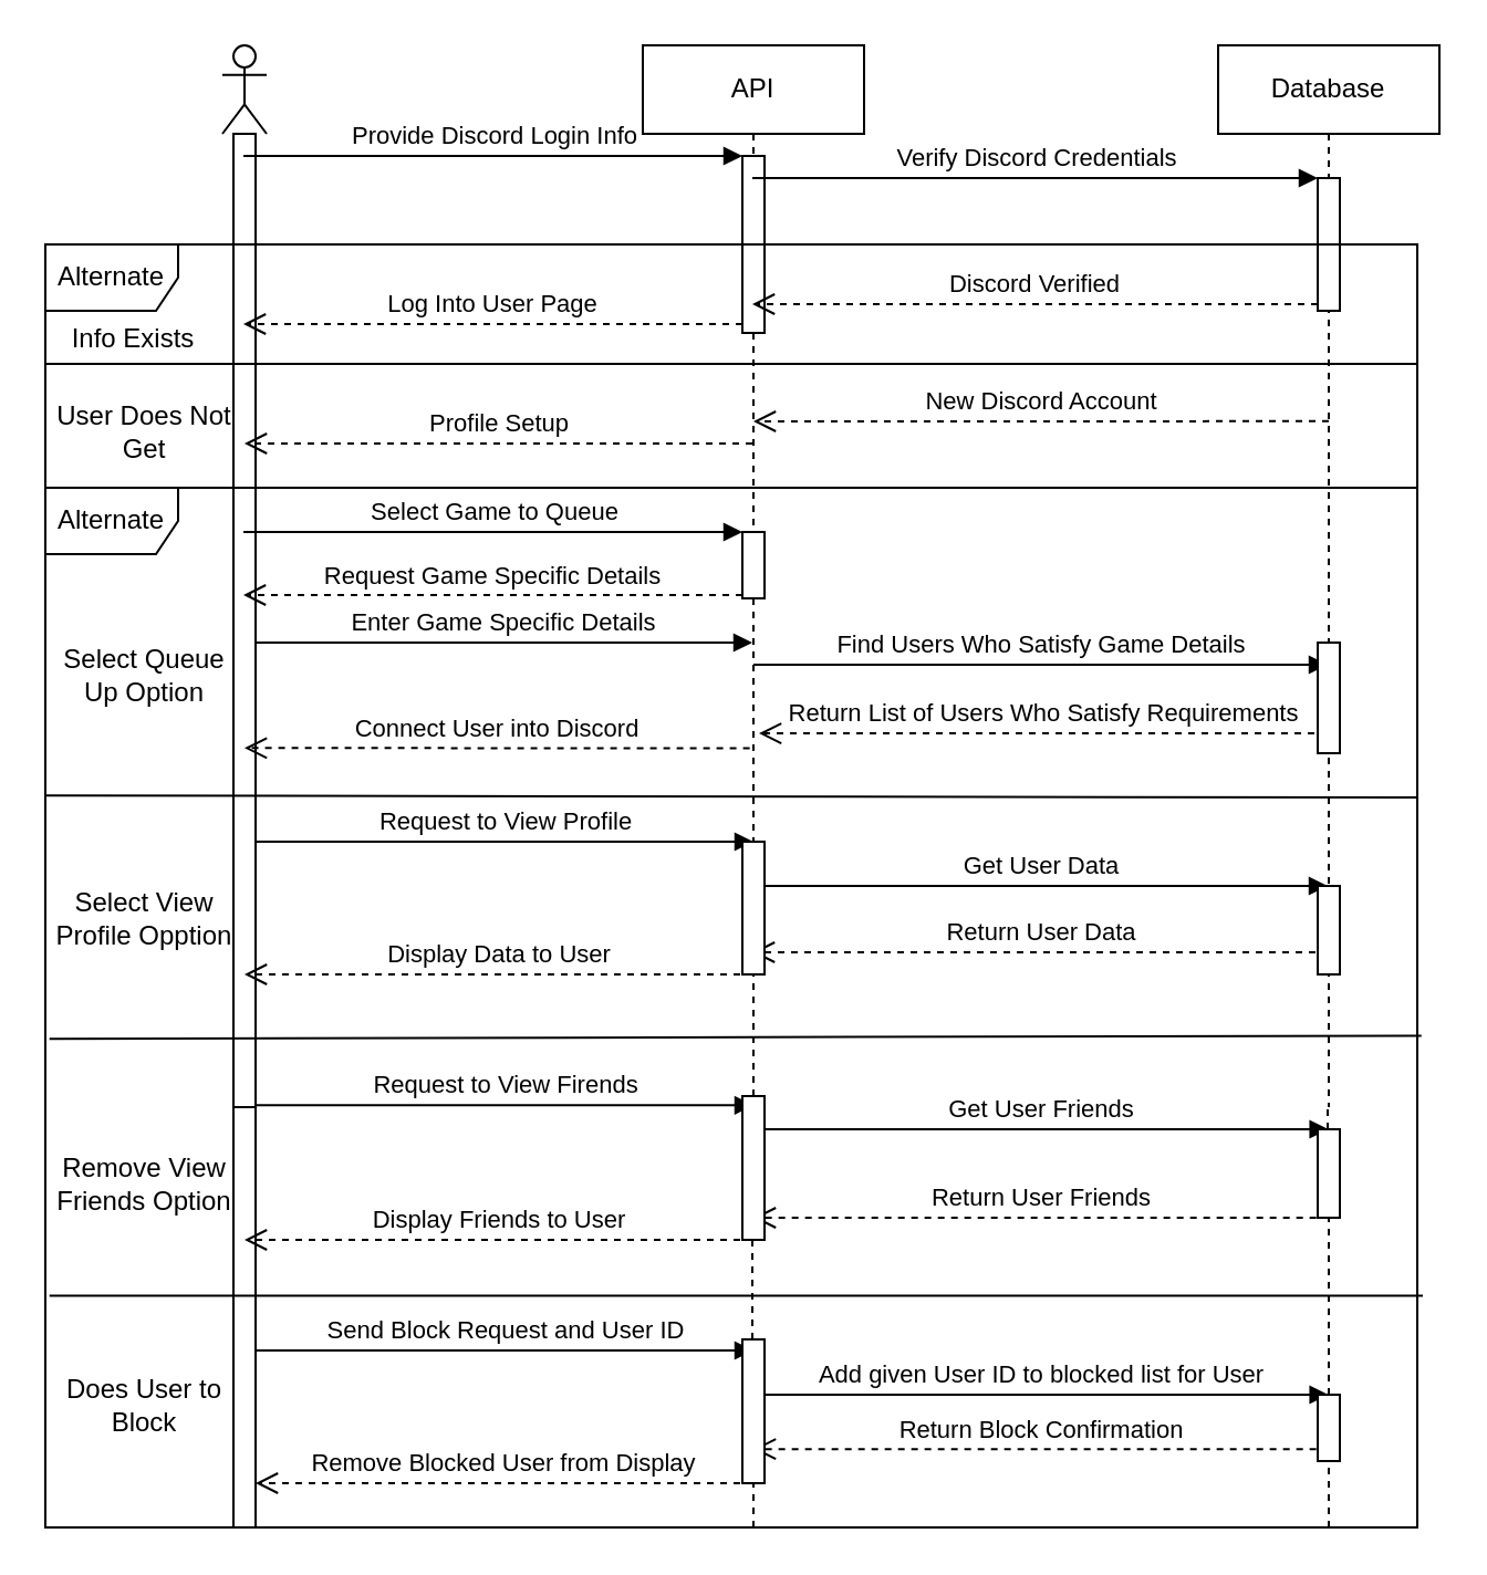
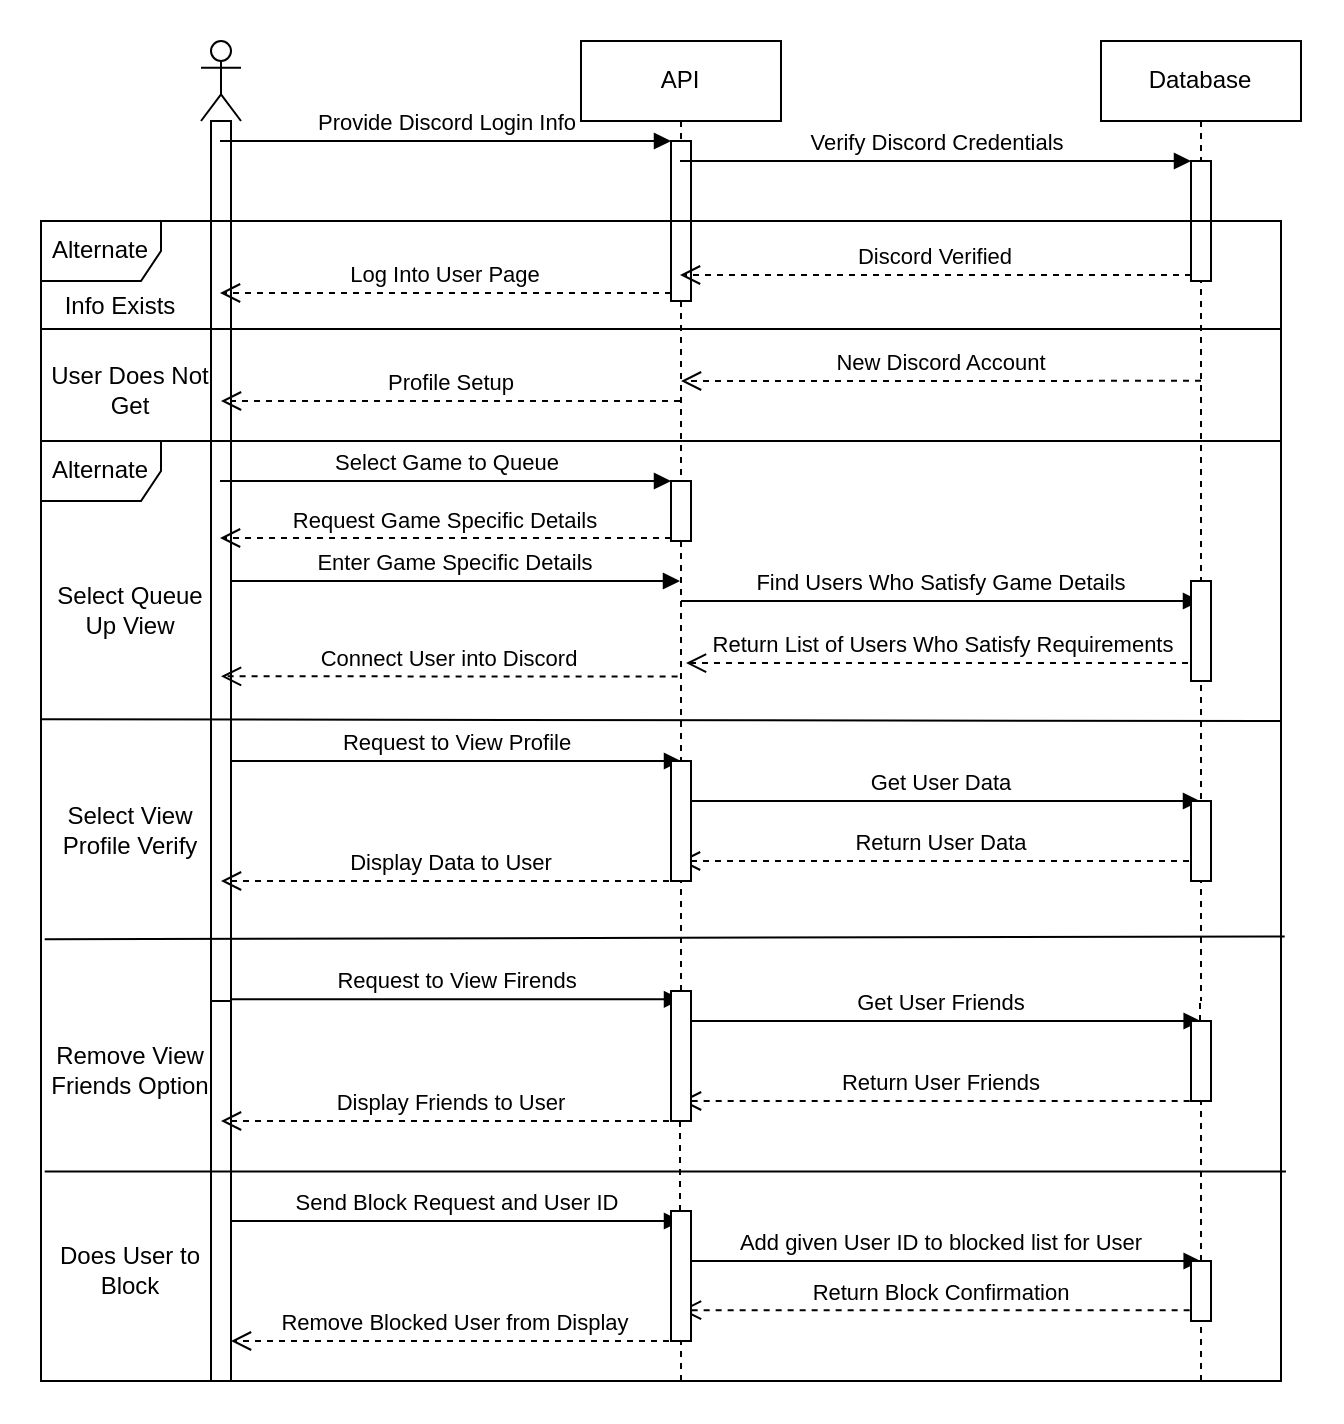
- <mxCell id="44" value="Select Queue Up Option" style="text;html=1;strokeColor=none;fillColor=none;align=center;verticalAlign=middle;whiteSpace=wrap;rounded=0;" vertex="1" parent="1"><mxGeometry x="20" y="290" width="90" height="30" as="geometry" /></mxCell>
+ <mxCell id="44" value="Select Queue Up View" style="text;html=1;strokeColor=none;fillColor=none;align=center;verticalAlign=middle;whiteSpace=wrap;rounded=0;" vertex="1" parent="1"><mxGeometry x="20" y="290" width="90" height="30" as="geometry" /></mxCell>
- <mxCell id="45" value="Select View Profile Opption" style="text;html=1;strokeColor=none;fillColor=none;align=center;verticalAlign=middle;whiteSpace=wrap;rounded=0;" vertex="1" parent="1"><mxGeometry x="20" y="400" width="90" height="30" as="geometry" /></mxCell>
+ <mxCell id="45" value="Select View Profile Verify" style="text;html=1;strokeColor=none;fillColor=none;align=center;verticalAlign=middle;whiteSpace=wrap;rounded=0;" vertex="1" parent="1"><mxGeometry x="20" y="400" width="90" height="30" as="geometry" /></mxCell>
